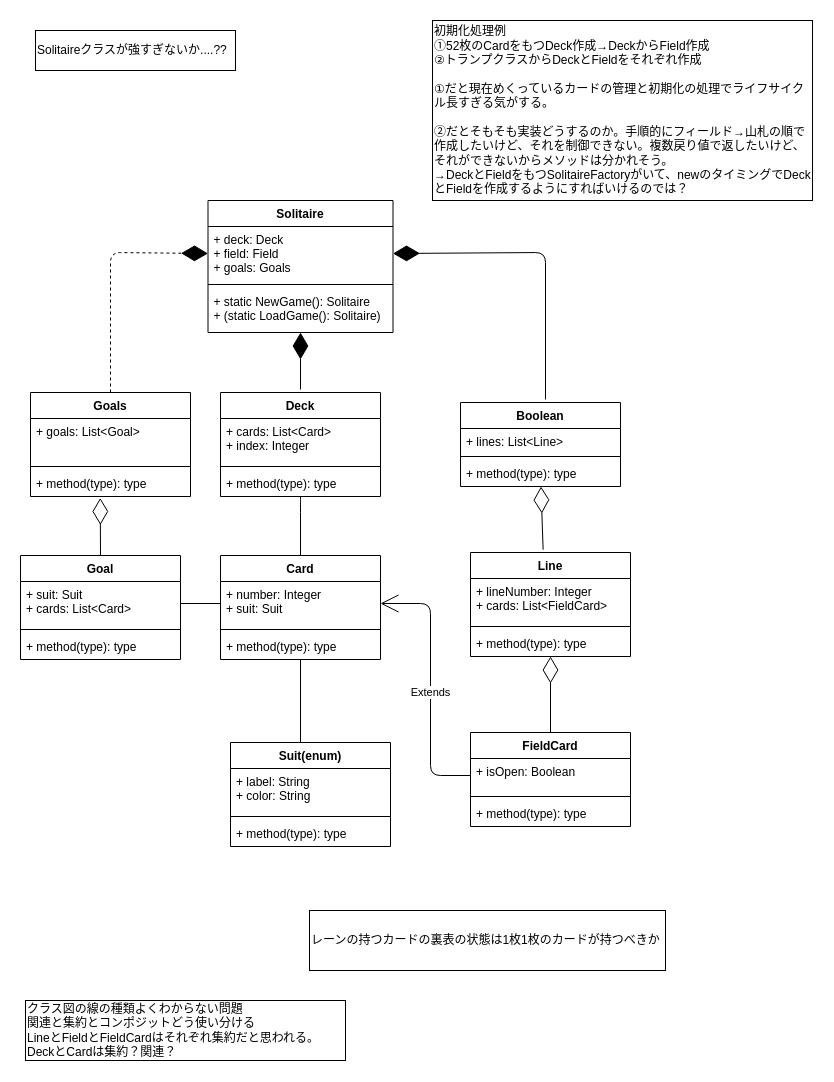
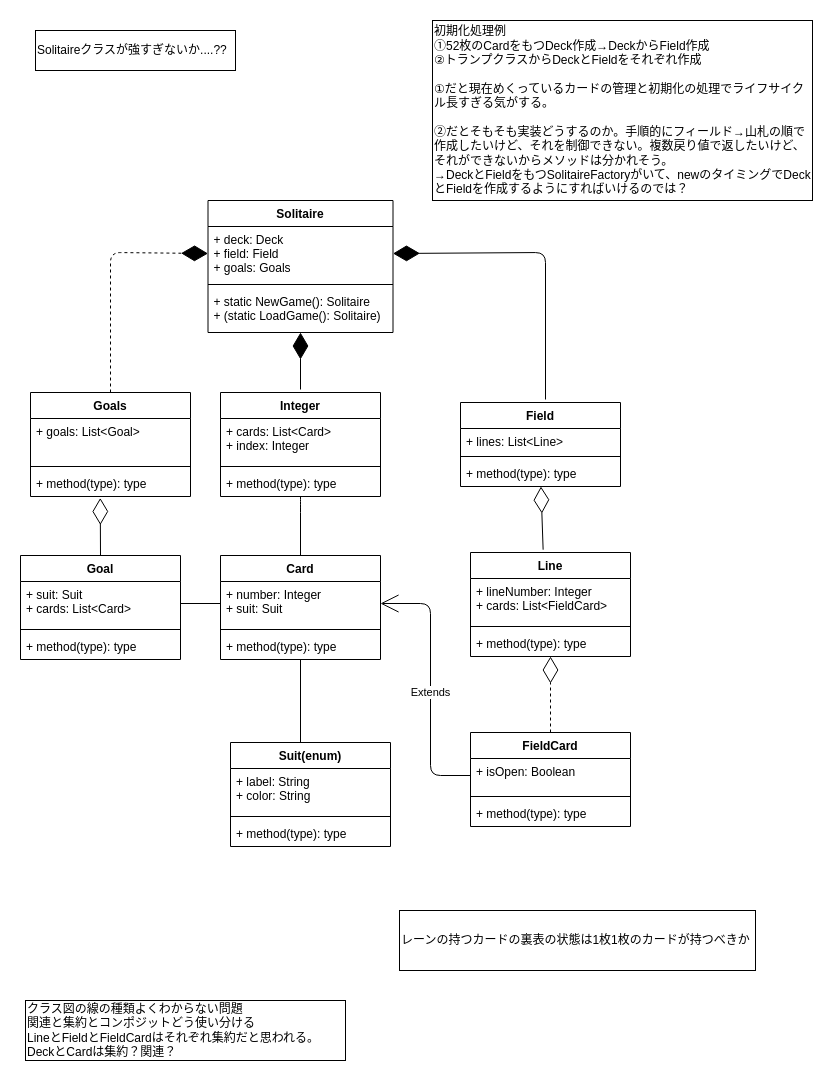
- <mxCell id="6" value="Deck" style="swimlane;fontStyle=1;align=center;verticalAlign=top;childLayout=stackLayout;horizontal=1;startSize=26;horizontalStack=0;resizeParent=1;resizeParentMax=0;resizeLast=0;collapsible=1;marginBottom=0;" parent="1" vertex="1"><mxGeometry x="220" y="392" width="160" height="104" as="geometry" /></mxCell>
+ <mxCell id="6" value="Integer" style="swimlane;fontStyle=1;align=center;verticalAlign=top;childLayout=stackLayout;horizontal=1;startSize=26;horizontalStack=0;resizeParent=1;resizeParentMax=0;resizeLast=0;collapsible=1;marginBottom=0;" parent="1" vertex="1"><mxGeometry x="220" y="392" width="160" height="104" as="geometry" /></mxCell>
- <mxCell id="18" value="Boolean" style="swimlane;fontStyle=1;align=center;verticalAlign=top;childLayout=stackLayout;horizontal=1;startSize=26;horizontalStack=0;resizeParent=1;resizeParentMax=0;resizeLast=0;collapsible=1;marginBottom=0;" parent="1" vertex="1"><mxGeometry x="460" y="402" width="160" height="84" as="geometry" /></mxCell>
+ <mxCell id="18" value="Field" style="swimlane;fontStyle=1;align=center;verticalAlign=top;childLayout=stackLayout;horizontal=1;startSize=26;horizontalStack=0;resizeParent=1;resizeParentMax=0;resizeLast=0;collapsible=1;marginBottom=0;" parent="1" vertex="1"><mxGeometry x="460" y="402" width="160" height="84" as="geometry" /></mxCell>
- <mxCell id="39" value="" style="endArrow=diamondThin;endFill=0;endSize=24;html=1;entryX=0.5;entryY=1;entryDx=0;entryDy=0;exitX=0.5;exitY=0;exitDx=0;exitDy=0;" parent="1" target="10" edge="1" source="14"><mxGeometry width="160" relative="1" as="geometry"><mxPoint x="550" y="654" as="sourcePoint" /><mxPoint x="553" y="712" as="targetPoint" /></mxGeometry></mxCell>
+ <mxCell id="39" value="" style="endArrow=diamondThin;endFill=0;endSize=24;html=1;entryX=0.5;entryY=1;entryDx=0;entryDy=0;exitX=0.5;exitY=0;exitDx=0;exitDy=0;dashed=1;" parent="1" target="10" edge="1" source="14"><mxGeometry width="160" relative="1" as="geometry"><mxPoint x="550" y="654" as="sourcePoint" /><mxPoint x="553" y="712" as="targetPoint" /></mxGeometry></mxCell>
- <mxCell id="47" value="レーンの持つカードの裏表の状態は1枚1枚のカードが持つべきか&lt;br&gt;" style="rounded=1;whiteSpace=wrap;html=1;align=left;arcSize=0;" parent="1" vertex="1"><mxGeometry x="309" y="910" width="356" height="60" as="geometry" /></mxCell>
+ <mxCell id="47" value="レーンの持つカードの裏表の状態は1枚1枚のカードが持つべきか&lt;br&gt;" style="rounded=1;whiteSpace=wrap;html=1;align=left;arcSize=0;" parent="1" vertex="1"><mxGeometry x="399" y="910" width="356" height="60" as="geometry" /></mxCell>
